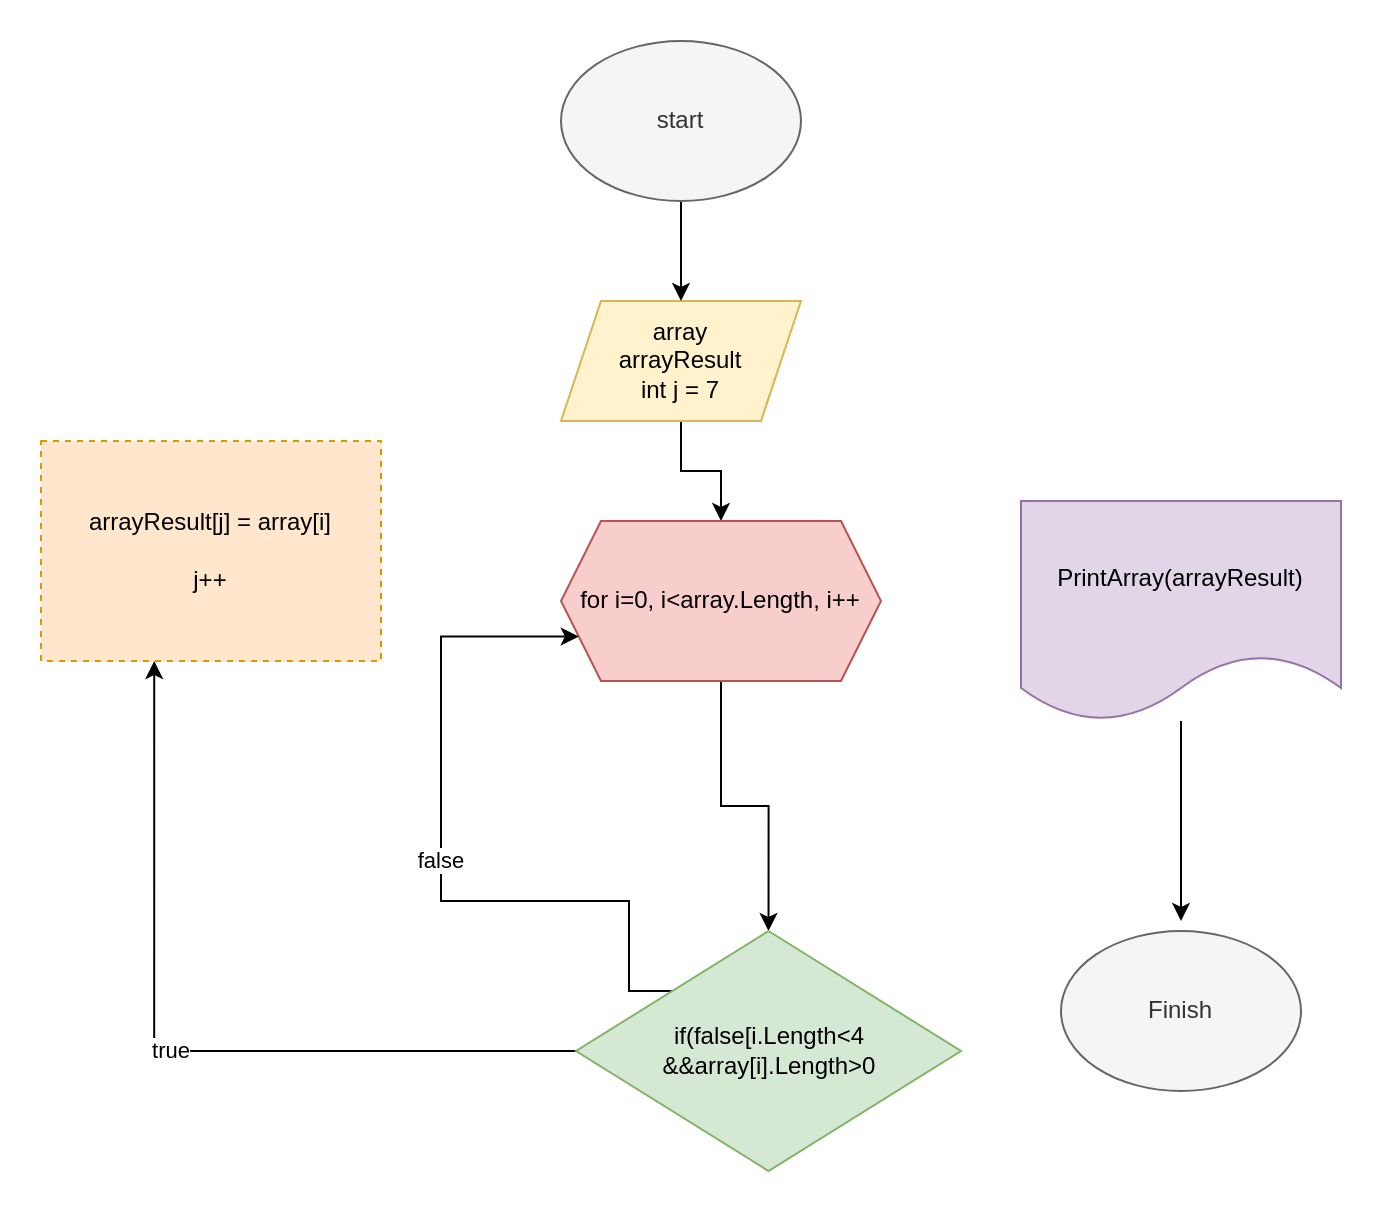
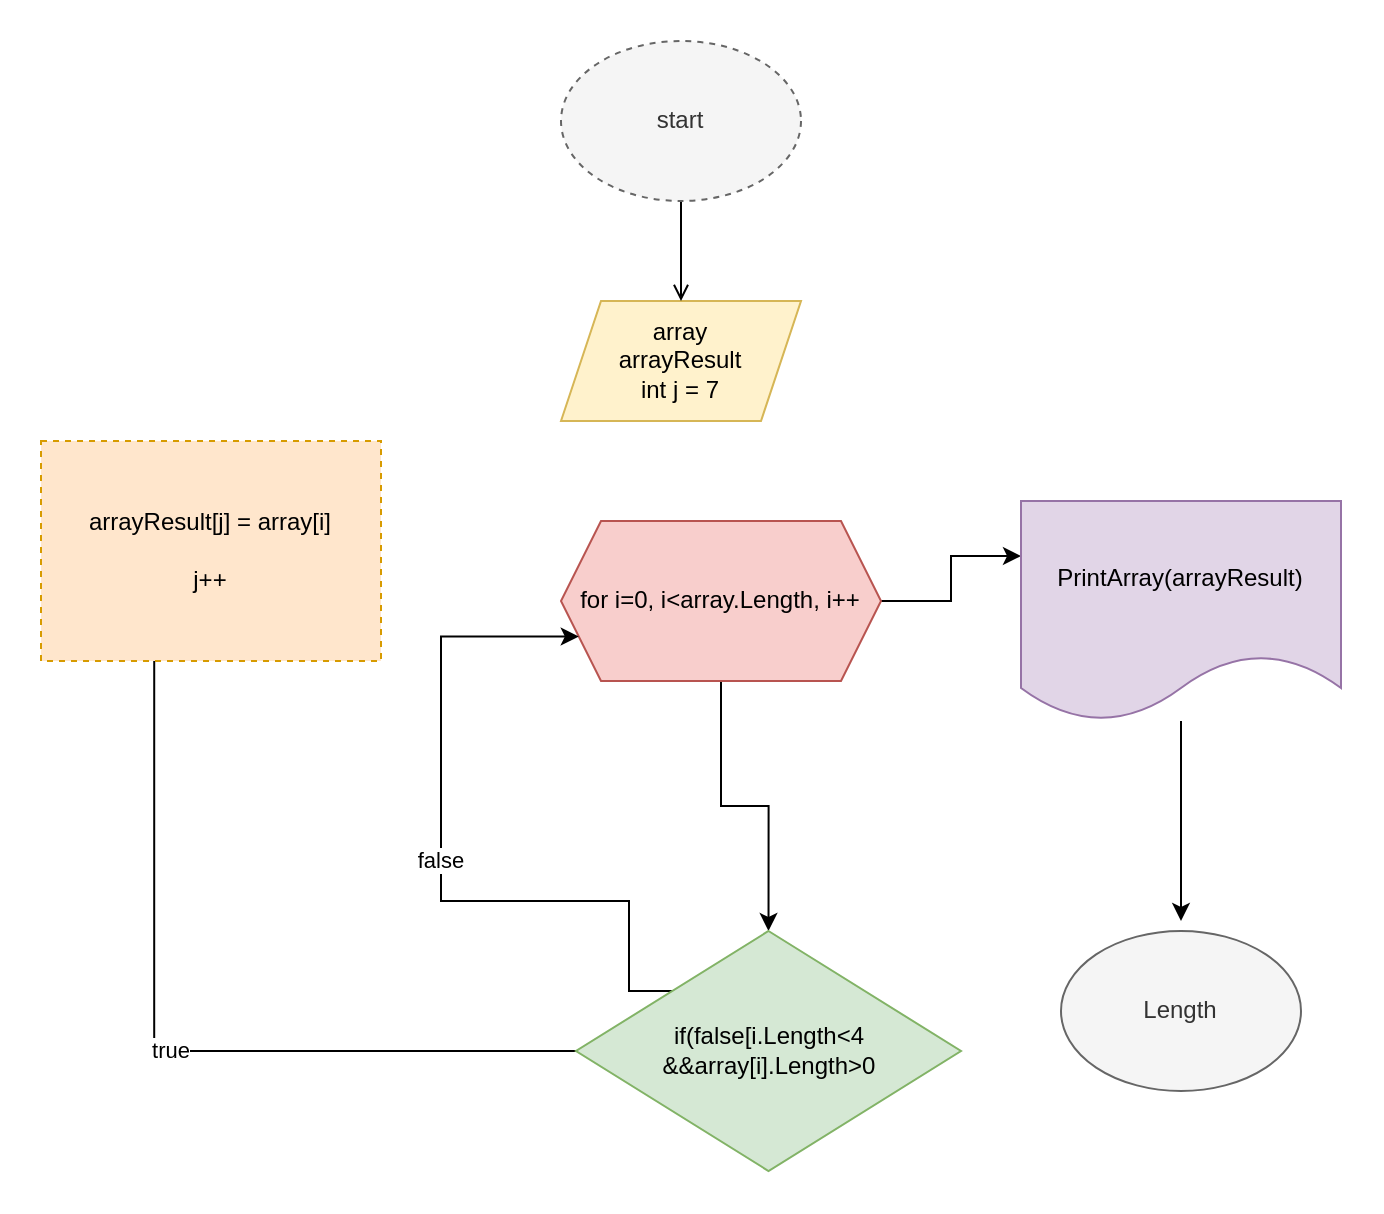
- <mxCell id="5" value="start" style="ellipse;whiteSpace=wrap;html=1;fillColor=#f5f5f5;fontColor=#333333;strokeColor=#666666;" vertex="1" parent="1"><mxGeometry x="280" y="20" width="120" height="80" as="geometry" /></mxCell>
+ <mxCell id="5" value="start" style="ellipse;whiteSpace=wrap;html=1;fillColor=#f5f5f5;fontColor=#333333;strokeColor=#666666;dashed=1;" vertex="1" parent="1"><mxGeometry x="280" y="20" width="120" height="80" as="geometry" /></mxCell>
- <mxCell id="4" style="edgeStyle=orthogonalEdgeStyle;rounded=0;orthogonalLoop=1;jettySize=auto;html=1;" edge="1" parent="1" source="5" target="3"><mxGeometry relative="1" as="geometry" /></mxCell>
+ <mxCell id="4" style="edgeStyle=orthogonalEdgeStyle;rounded=0;orthogonalLoop=1;jettySize=auto;html=1;endArrow=open;" edge="1" parent="1" source="5" target="3"><mxGeometry relative="1" as="geometry" /></mxCell>
- <mxCell id="2" style="edgeStyle=orthogonalEdgeStyle;rounded=0;orthogonalLoop=1;jettySize=auto;html=1;entryX=0.5;entryY=0;entryDx=0;entryDy=0;" edge="1" parent="1" source="3" target="8"><mxGeometry relative="1" as="geometry" /></mxCell>
+ <mxCell id="7" style="edgeStyle=orthogonalEdgeStyle;rounded=0;orthogonalLoop=1;jettySize=auto;html=1;exitX=1;exitY=0.5;exitDx=0;exitDy=0;entryX=0;entryY=0.25;entryDx=0;entryDy=0;" edge="1" parent="1" source="8" target="10"><mxGeometry relative="1" as="geometry" /></mxCell>
- <mxCell id="11" value="true" style="edgeStyle=orthogonalEdgeStyle;rounded=0;orthogonalLoop=1;jettySize=auto;html=1;entryX=0.333;entryY=1;entryDx=0;entryDy=0;entryPerimeter=0;" edge="1" parent="1" source="13" target="14"><mxGeometry relative="1" as="geometry"><mxPoint x="110" y="460" as="targetPoint" /></mxGeometry></mxCell>
+ <mxCell id="11" value="true" style="edgeStyle=orthogonalEdgeStyle;rounded=0;orthogonalLoop=1;jettySize=auto;html=1;entryX=0.333;entryY=1;entryDx=0;entryDy=0;entryPerimeter=0;endArrow=none;" edge="1" parent="1" source="13" target="14"><mxGeometry relative="1" as="geometry"><mxPoint x="110" y="460" as="targetPoint" /></mxGeometry></mxCell>
- <mxCell id="16" value="Finish" style="ellipse;whiteSpace=wrap;html=1;fillColor=#f5f5f5;fontColor=#333333;strokeColor=#666666;" vertex="1" parent="1"><mxGeometry x="530" y="465" width="120" height="80" as="geometry" /></mxCell>
+ <mxCell id="16" value="Length" style="ellipse;whiteSpace=wrap;html=1;fillColor=#f5f5f5;fontColor=#333333;strokeColor=#666666;" vertex="1" parent="1"><mxGeometry x="530" y="465" width="120" height="80" as="geometry" /></mxCell>
